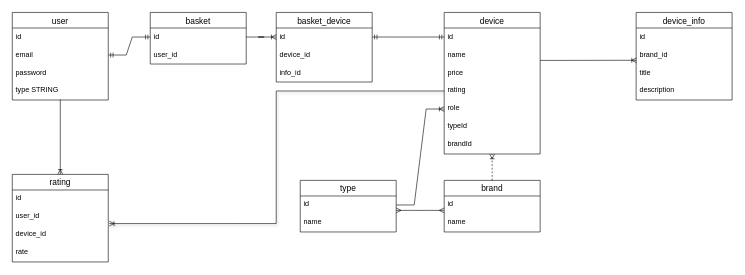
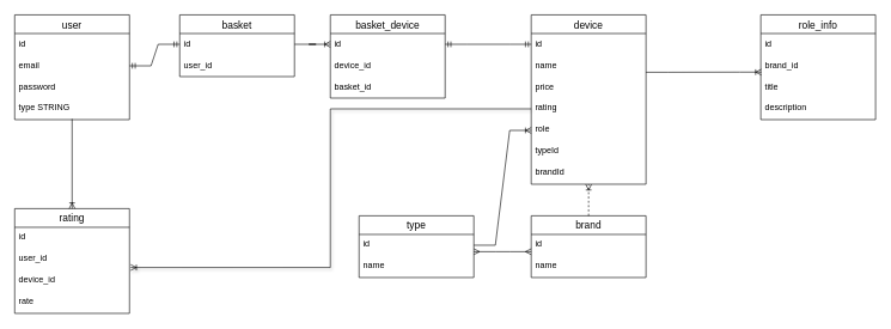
- <mxCell id="28" value="device_info" style="swimlane;fontStyle=0;childLayout=stackLayout;horizontal=1;startSize=26;horizontalStack=0;resizeParent=1;resizeParentMax=0;resizeLast=0;collapsible=1;marginBottom=0;align=center;fontSize=14;" vertex="1" parent="1"><mxGeometry x="1060" y="20" width="160" height="146" as="geometry" /></mxCell>
+ <mxCell id="28" value="role_info" style="swimlane;fontStyle=0;childLayout=stackLayout;horizontal=1;startSize=26;horizontalStack=0;resizeParent=1;resizeParentMax=0;resizeLast=0;collapsible=1;marginBottom=0;align=center;fontSize=14;" vertex="1" parent="1"><mxGeometry x="1060" y="20" width="160" height="146" as="geometry" /></mxCell>
- <mxCell id="37" value="info_id" style="text;strokeColor=none;fillColor=none;spacingLeft=4;spacingRight=4;overflow=hidden;rotatable=0;points=[[0,0.5],[1,0.5]];portConstraint=eastwest;fontSize=12;" vertex="1" parent="34"><mxGeometry y="86" width="160" height="30" as="geometry" /></mxCell>
+ <mxCell id="37" value="basket_id" style="text;strokeColor=none;fillColor=none;spacingLeft=4;spacingRight=4;overflow=hidden;rotatable=0;points=[[0,0.5],[1,0.5]];portConstraint=eastwest;fontSize=12;" vertex="1" parent="34"><mxGeometry y="86" width="160" height="30" as="geometry" /></mxCell>
